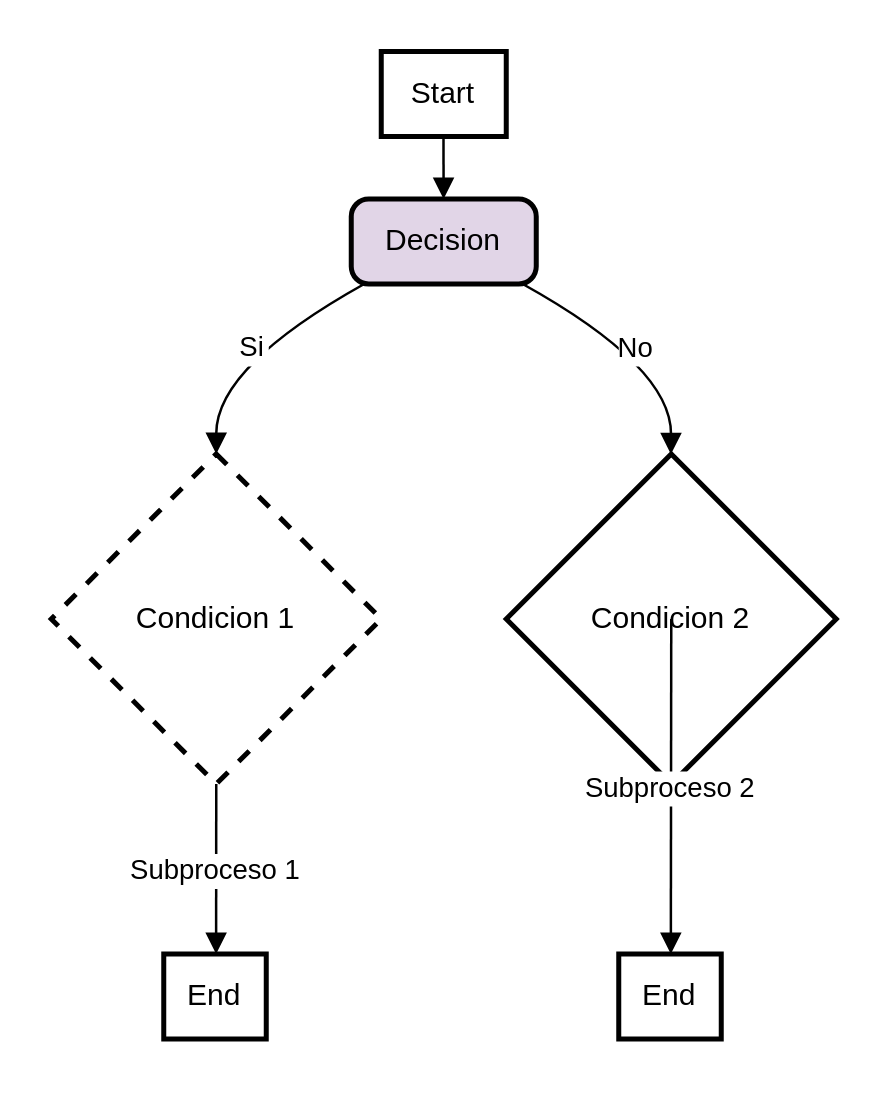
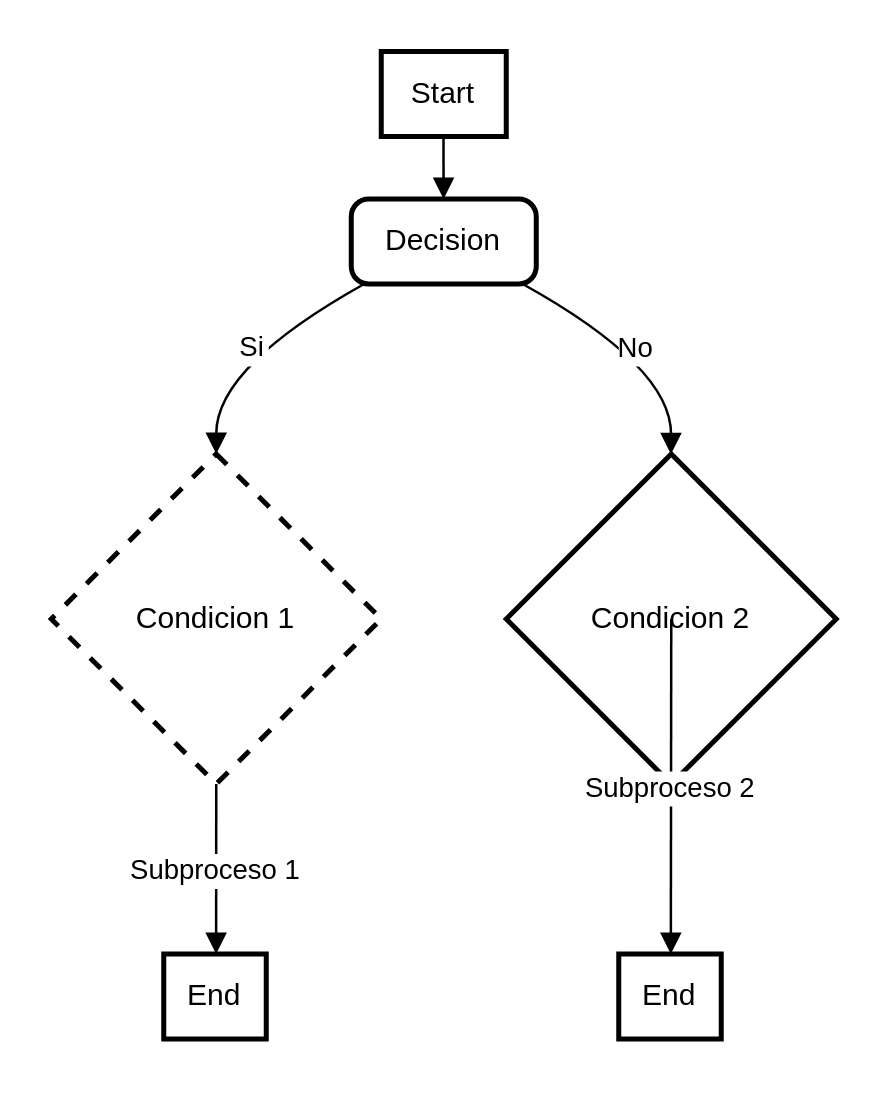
- <mxCell id="3" value="Decision" style="rounded=1;absoluteArcSize=1;arcSize=14;whiteSpace=wrap;strokeWidth=2;fillColor=#e1d5e7;" vertex="1" parent="1"><mxGeometry x="140" y="79" width="74" height="34" as="geometry" /></mxCell>
+ <mxCell id="3" value="Decision" style="rounded=1;absoluteArcSize=1;arcSize=14;whiteSpace=wrap;strokeWidth=2;" vertex="1" parent="1"><mxGeometry x="140" y="79" width="74" height="34" as="geometry" /></mxCell>
